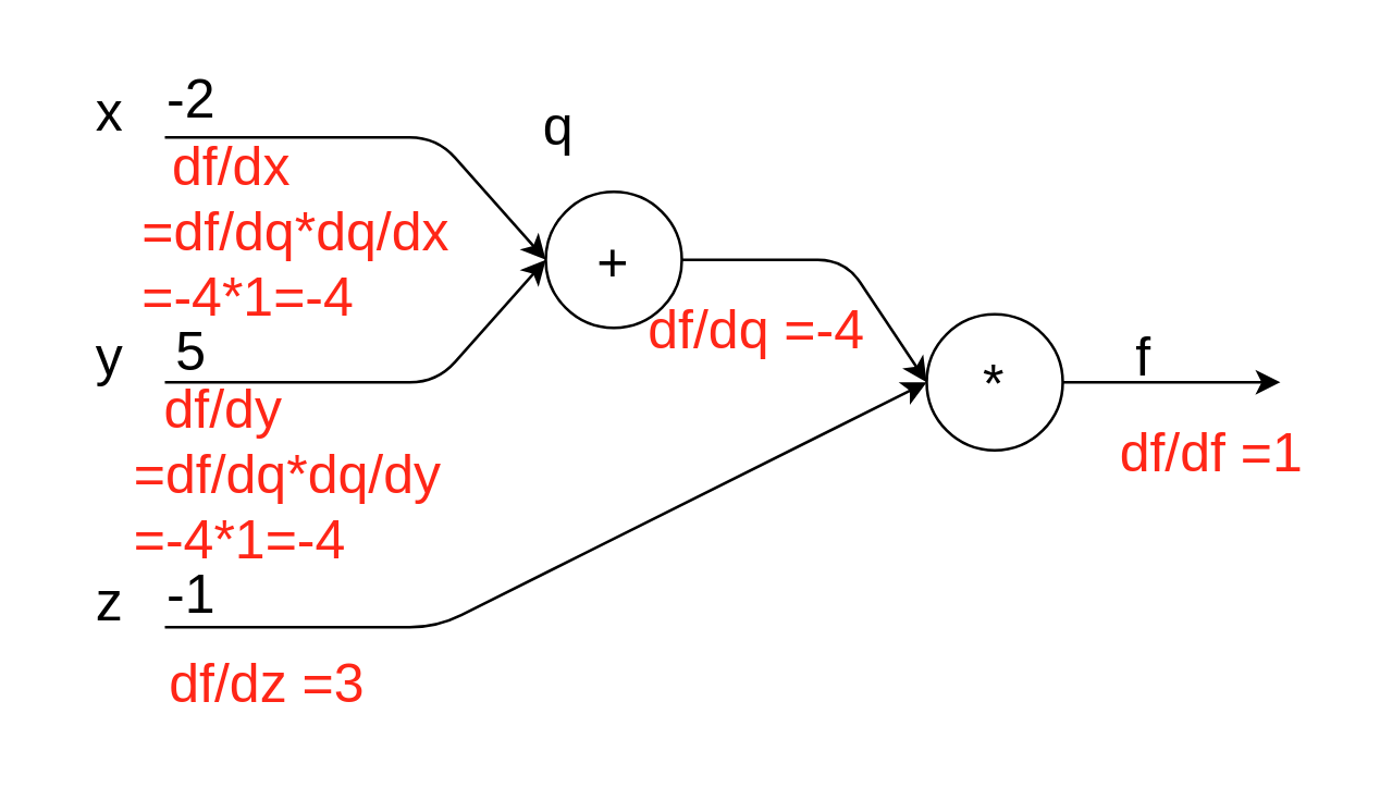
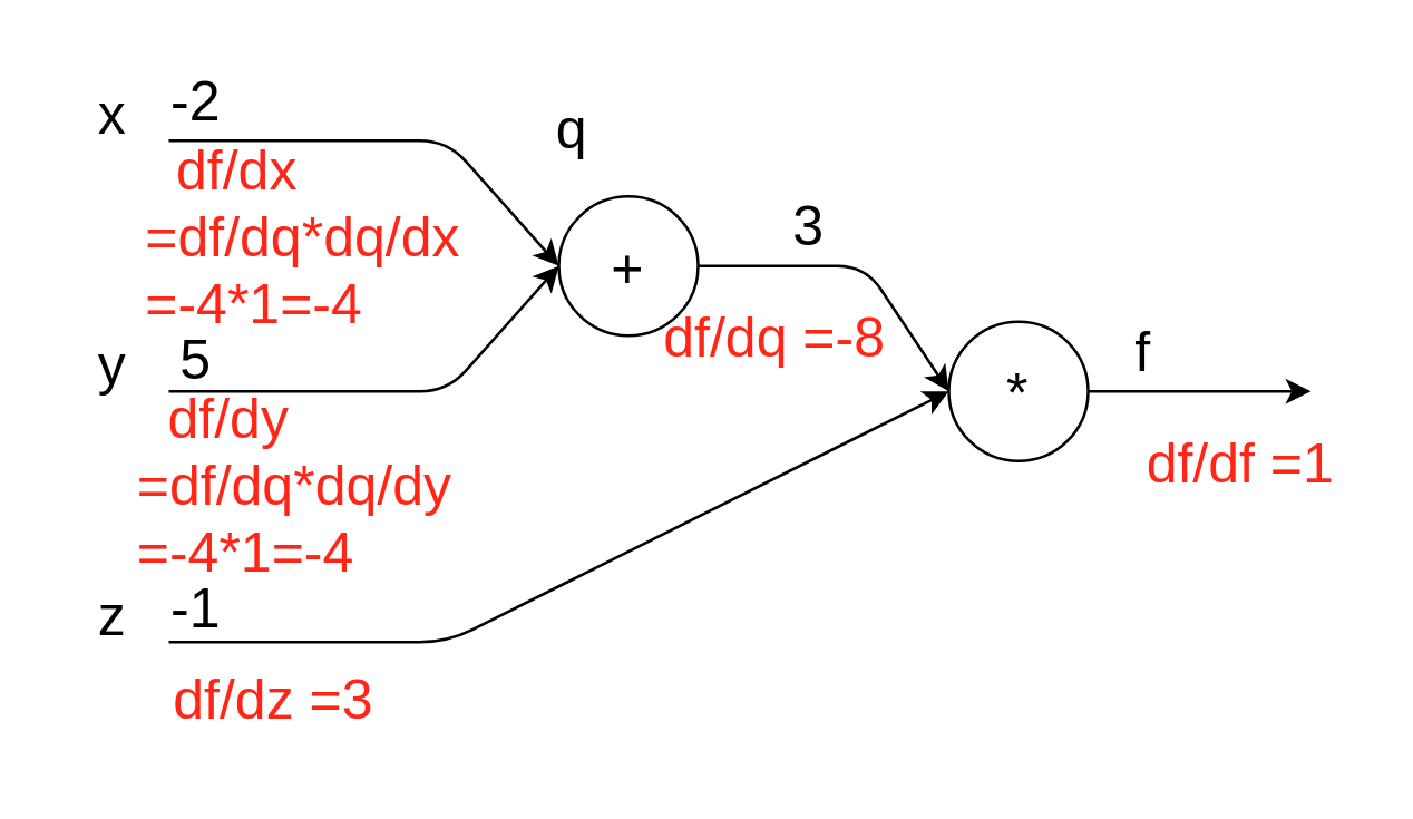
+ <mxCell id="17" value="&lt;div&gt;3&lt;/div&gt;" style="text;html=1;strokeColor=none;fillColor=none;align=center;verticalAlign=middle;whiteSpace=wrap;rounded=0;fontSize=20;" vertex="1" parent="1"><mxGeometry x="280" y="65" width="20" height="30" as="geometry" /></mxCell>
- <mxCell id="19" value="&lt;font color=&quot;#FF2617&quot;&gt;df/dq =-4&lt;/font&gt;" style="text;html=1;fontSize=20;" vertex="1" parent="1"><mxGeometry x="236" y="102" width="90" height="40" as="geometry" /></mxCell>
+ <mxCell id="19" value="&lt;font color=&quot;#FF2617&quot;&gt;df/dq =-8&lt;/font&gt;" style="text;html=1;fontSize=20;" vertex="1" parent="1"><mxGeometry x="236" y="102" width="90" height="40" as="geometry" /></mxCell>
- <mxCell id="12" value="f" style="text;html=1;strokeColor=none;fillColor=none;align=center;verticalAlign=middle;whiteSpace=wrap;rounded=0;fontSize=20;" vertex="1" parent="1"><mxGeometry x="410" y="120" width="20" height="20" as="geometry" /></mxCell>
+ <mxCell id="12" value="f" style="text;html=1;strokeColor=none;fillColor=none;align=center;verticalAlign=middle;whiteSpace=wrap;rounded=0;fontSize=20;" vertex="1" parent="1"><mxGeometry x="400" y="115" width="20" height="20" as="geometry" /></mxCell>
